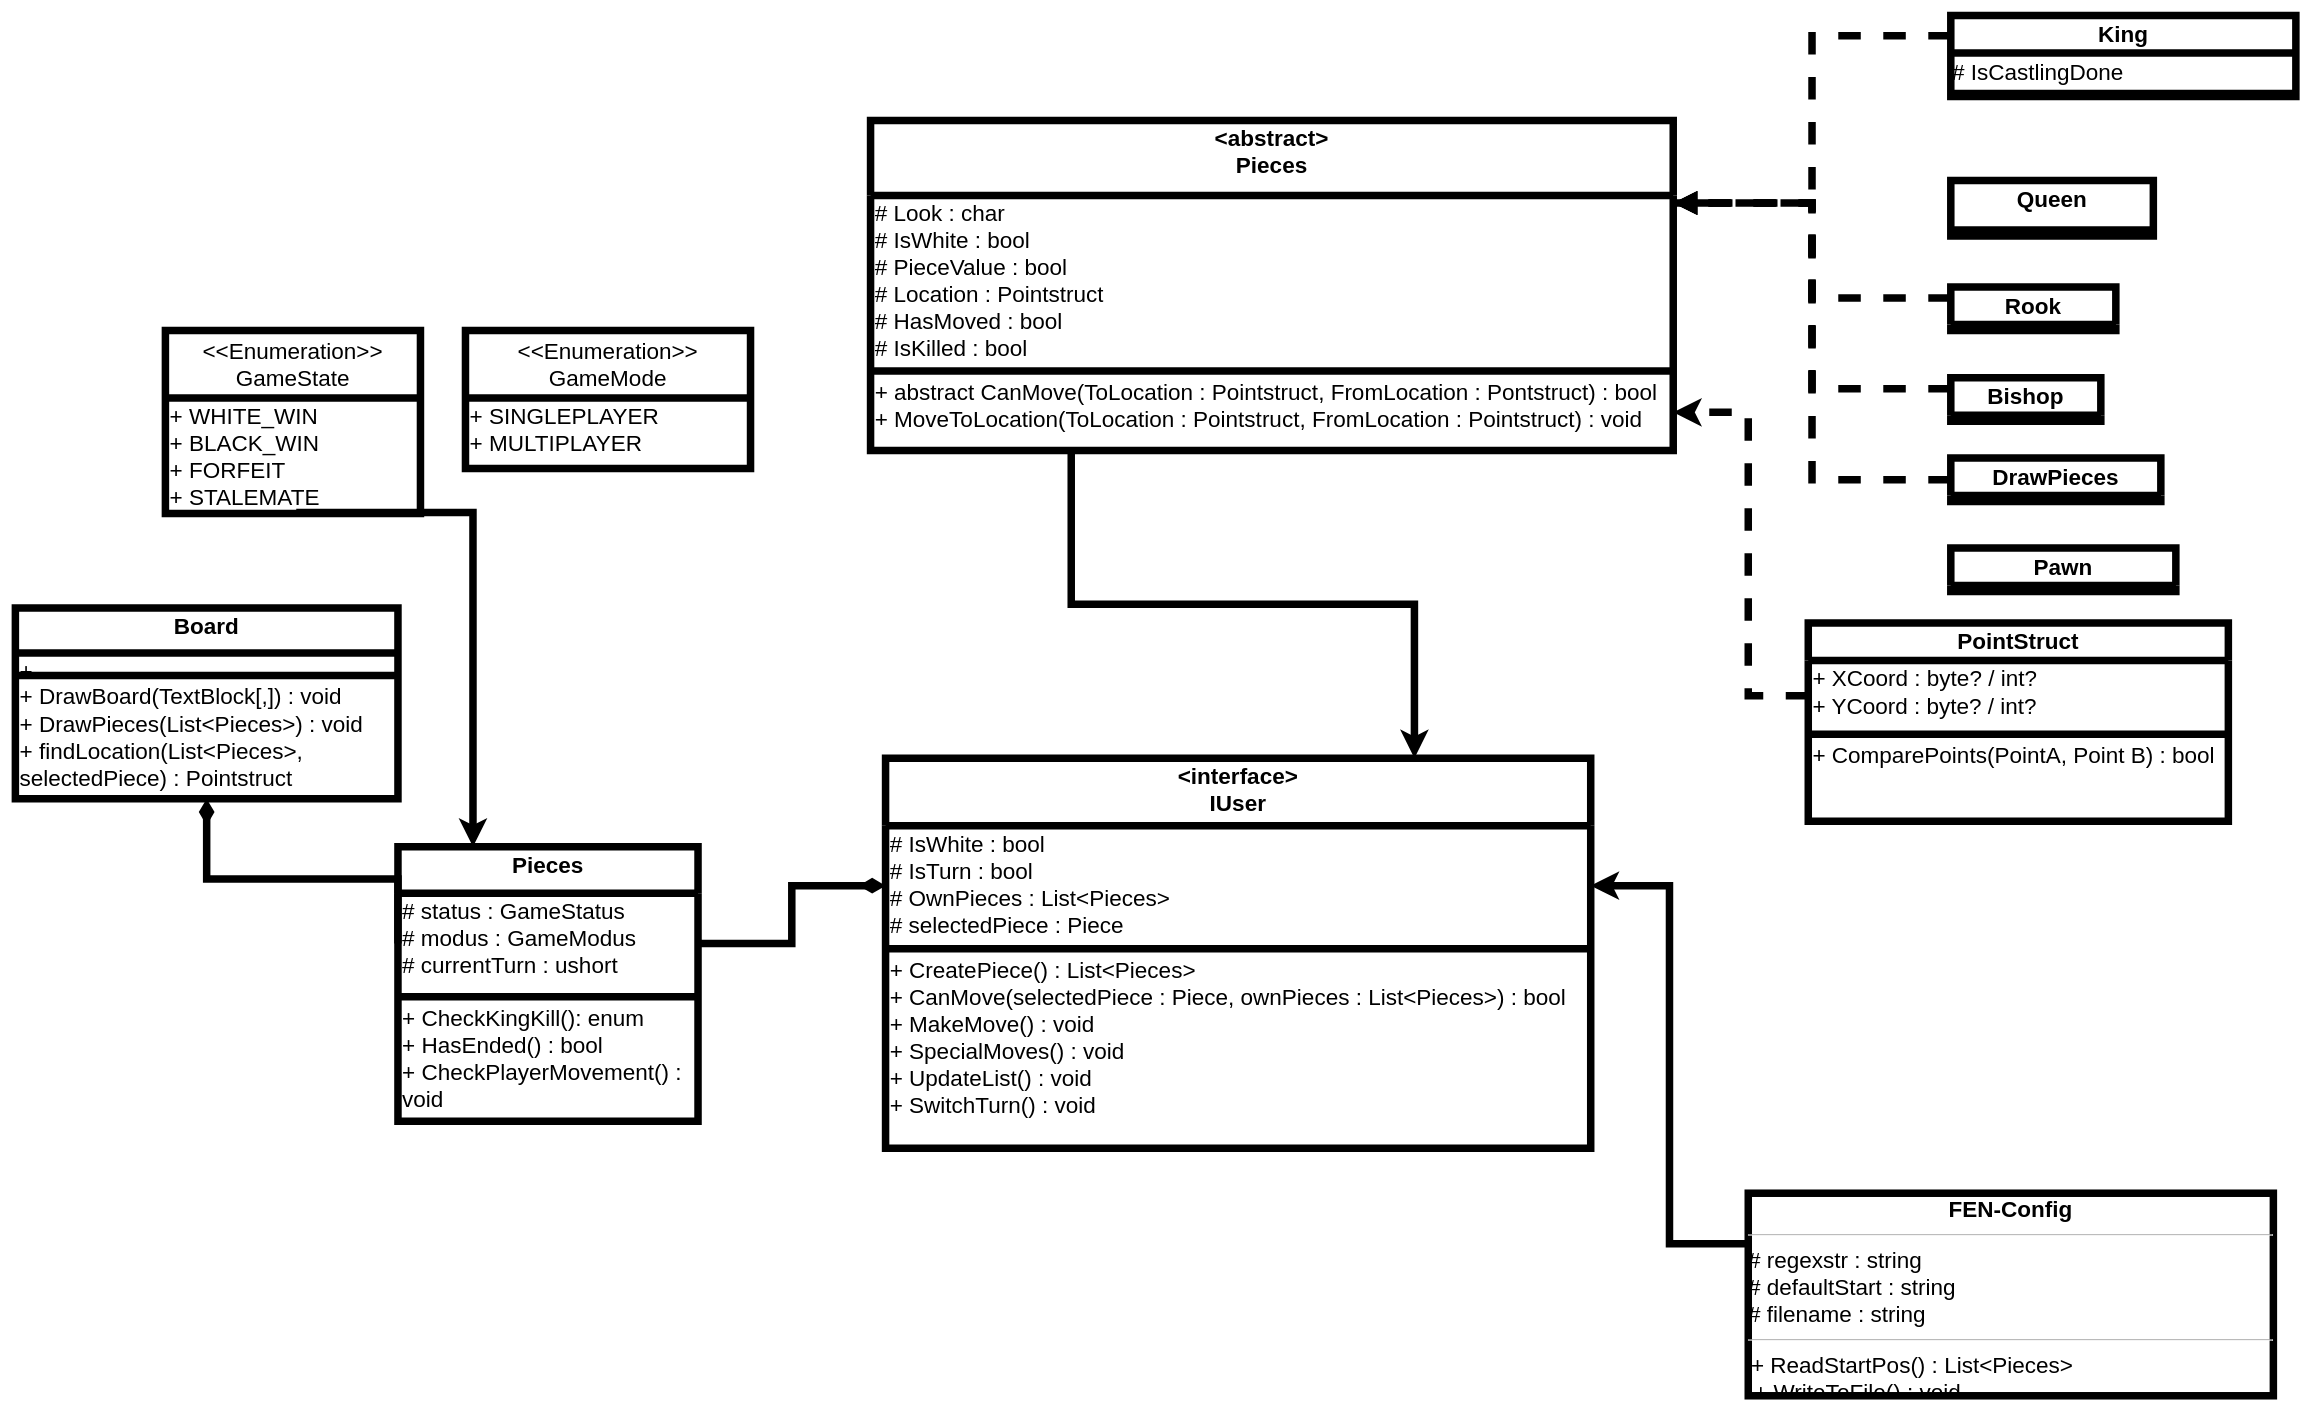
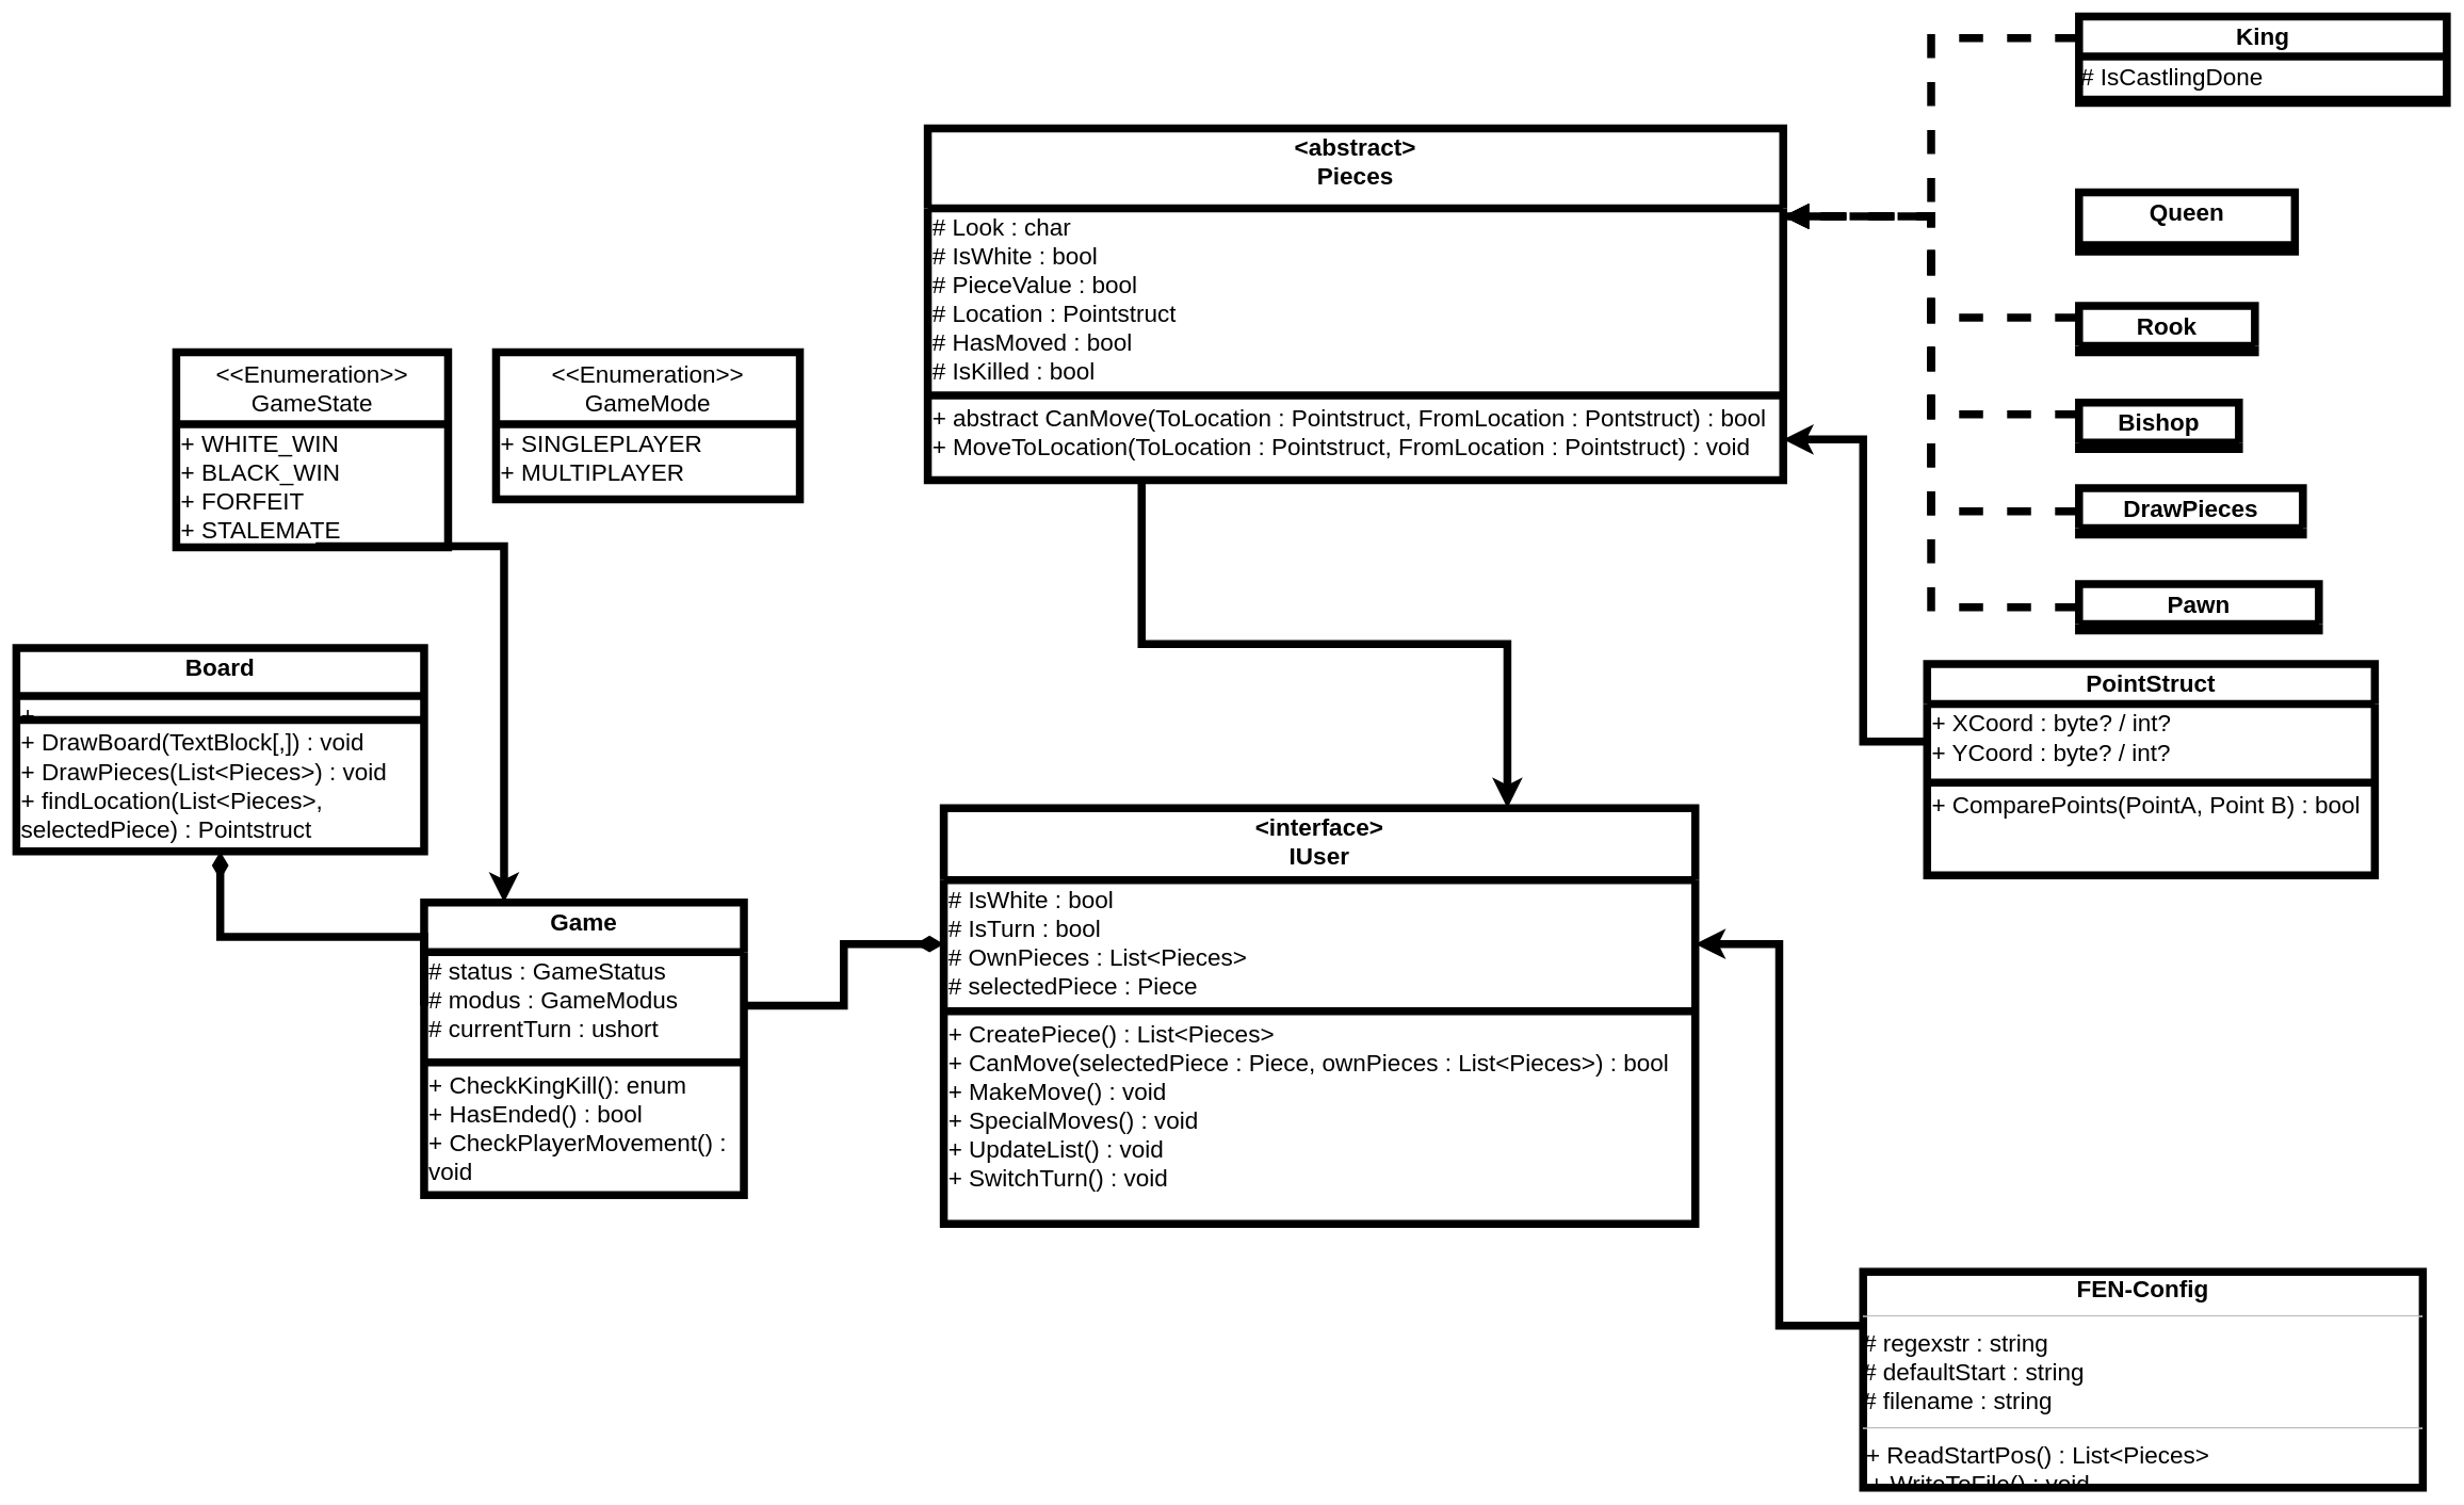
+ <mxCell id="17" style="edgeStyle=orthogonalEdgeStyle;rounded=0;orthogonalLoop=1;jettySize=auto;html=1;exitX=0;exitY=0.5;exitDx=0;exitDy=0;entryX=1;entryY=0.25;entryDx=0;entryDy=0;endArrow=block;endFill=0;dashed=1;strokeWidth=10;fontSize=15;" edge="1" parent="1" source="18" target="24"><mxGeometry relative="1" as="geometry" /></mxCell>
- <mxCell id="32" style="edgeStyle=orthogonalEdgeStyle;rounded=0;orthogonalLoop=1;jettySize=auto;html=1;exitX=0;exitY=0.5;exitDx=0;exitDy=0;entryX=1;entryY=0.5;entryDx=0;entryDy=0;strokeWidth=10;fontSize=30;dashed=1;" edge="1" parent="1" source="34" target="27"><mxGeometry relative="1" as="geometry"><Array as="points"><mxPoint x="2330" y="927" /><mxPoint x="2330" y="549" /></Array></mxGeometry></mxCell>
+ <mxCell id="32" style="edgeStyle=orthogonalEdgeStyle;rounded=0;orthogonalLoop=1;jettySize=auto;html=1;exitX=0;exitY=0.5;exitDx=0;exitDy=0;entryX=1;entryY=0.5;entryDx=0;entryDy=0;strokeWidth=10;fontSize=30;" edge="1" parent="1" source="34" target="27"><mxGeometry relative="1" as="geometry"><Array as="points"><mxPoint x="2330" y="927" /><mxPoint x="2330" y="549" /></Array></mxGeometry></mxCell>
- <mxCell id="44" value="Pieces" style="swimlane;fontStyle=1;align=center;verticalAlign=top;childLayout=stackLayout;horizontal=1;startSize=62;horizontalStack=0;resizeParent=1;resizeParentMax=0;resizeLast=0;collapsible=1;marginBottom=0;whiteSpace=wrap;html=1;strokeWidth=10;fontSize=30;" vertex="1" parent="1"><mxGeometry x="530" y="1128" width="400" height="366" as="geometry" /></mxCell>
+ <mxCell id="44" value="Game" style="swimlane;fontStyle=1;align=center;verticalAlign=top;childLayout=stackLayout;horizontal=1;startSize=62;horizontalStack=0;resizeParent=1;resizeParentMax=0;resizeLast=0;collapsible=1;marginBottom=0;whiteSpace=wrap;html=1;strokeWidth=10;fontSize=30;" vertex="1" parent="1"><mxGeometry x="530" y="1128" width="400" height="366" as="geometry" /></mxCell>
